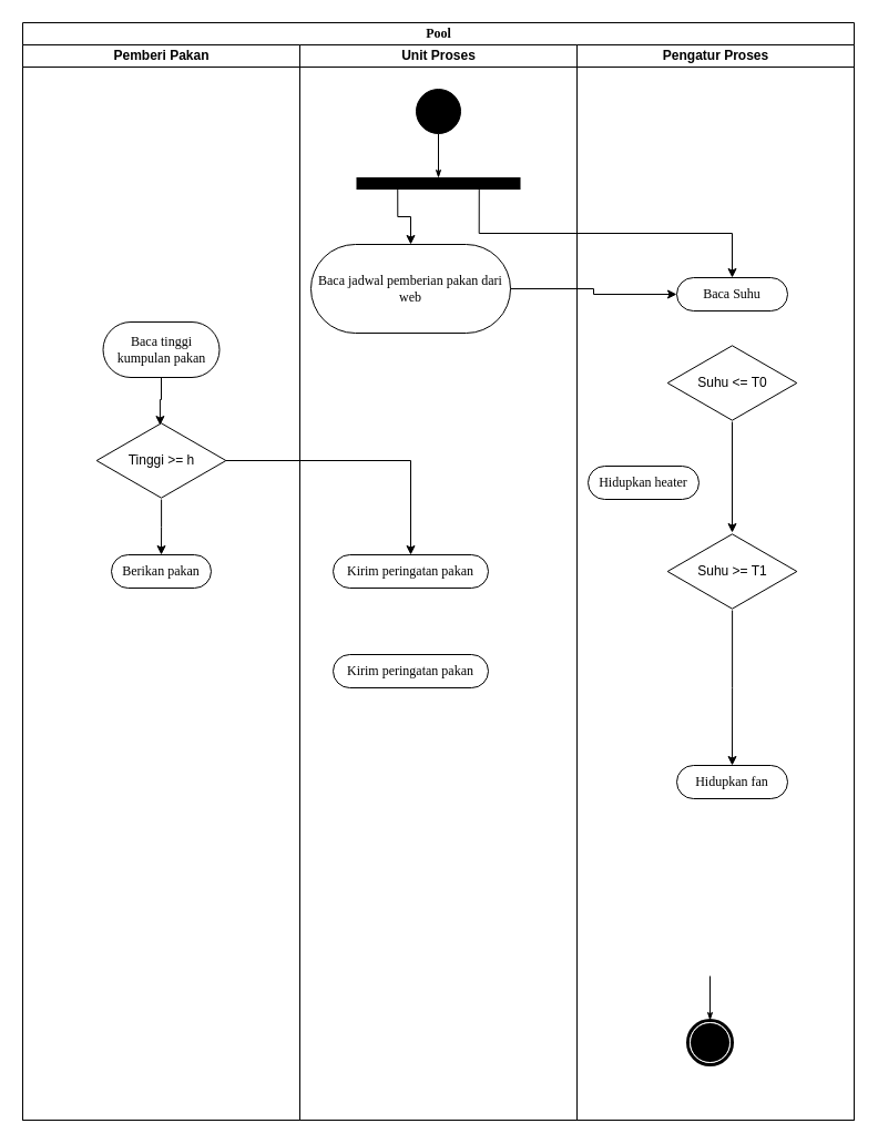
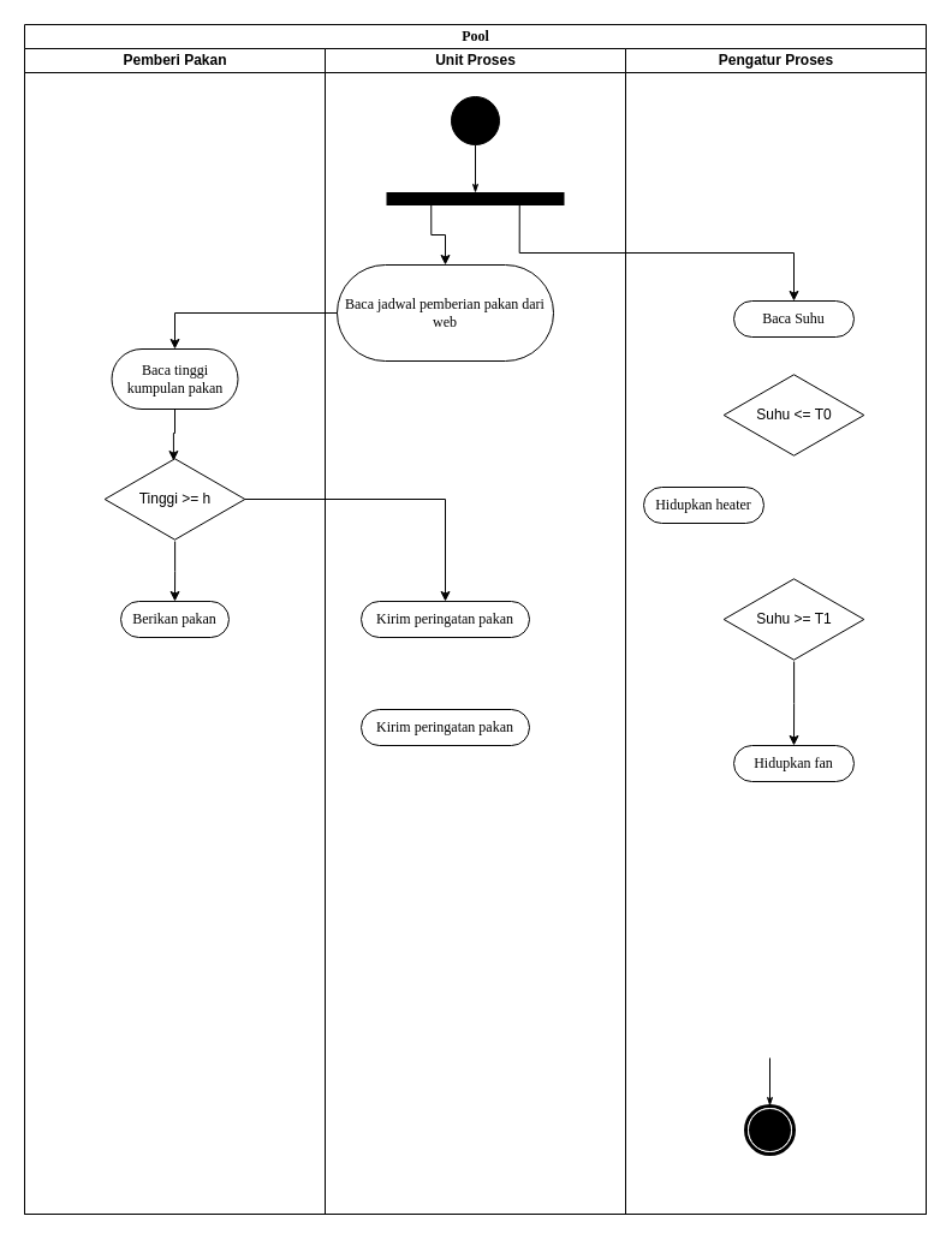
- <mxCell id="22" style="edgeStyle=orthogonalEdgeStyle;rounded=0;orthogonalLoop=1;jettySize=auto;html=1;" edge="1" parent="6" source="18" target="43"><mxGeometry relative="1" as="geometry" /></mxCell>
+ <mxCell id="22" style="edgeStyle=orthogonalEdgeStyle;rounded=0;orthogonalLoop=1;jettySize=auto;html=1;entryX=0.5;entryY=0;entryDx=0;entryDy=0;" edge="1" parent="6" source="18" target="19"><mxGeometry relative="1" as="geometry" /></mxCell>
- <mxCell id="44" style="edgeStyle=orthogonalEdgeStyle;rounded=0;orthogonalLoop=1;jettySize=auto;html=1;" edge="1" parent="28" source="45" target="48"><mxGeometry relative="1" as="geometry" /></mxCell>
- <mxCell id="46" value="Hidupkan heater" style="rounded=1;whiteSpace=wrap;html=1;shadow=0;comic=0;labelBackgroundColor=none;strokeWidth=1;fontFamily=Verdana;fontSize=12;align=center;arcSize=50;" vertex="1" parent="28"><mxGeometry x="10" y="380" width="100" height="30" as="geometry" /></mxCell>
+ <mxCell id="46" value="Hidupkan heater" style="rounded=1;whiteSpace=wrap;html=1;shadow=0;comic=0;labelBackgroundColor=none;strokeWidth=1;fontFamily=Verdana;fontSize=12;align=center;arcSize=50;" vertex="1" parent="28"><mxGeometry x="15" y="365" width="100" height="30" as="geometry" /></mxCell>
- <mxCell id="49" value="Hidupkan fan" style="rounded=1;whiteSpace=wrap;html=1;shadow=0;comic=0;labelBackgroundColor=none;strokeWidth=1;fontFamily=Verdana;fontSize=12;align=center;arcSize=50;" vertex="1" parent="28"><mxGeometry x="90.01" y="650" width="100" height="30" as="geometry" /></mxCell>
+ <mxCell id="49" value="Hidupkan fan" style="rounded=1;whiteSpace=wrap;html=1;shadow=0;comic=0;labelBackgroundColor=none;strokeWidth=1;fontFamily=Verdana;fontSize=12;align=center;arcSize=50;" vertex="1" parent="28"><mxGeometry x="90.01" y="580" width="100" height="30" as="geometry" /></mxCell>
